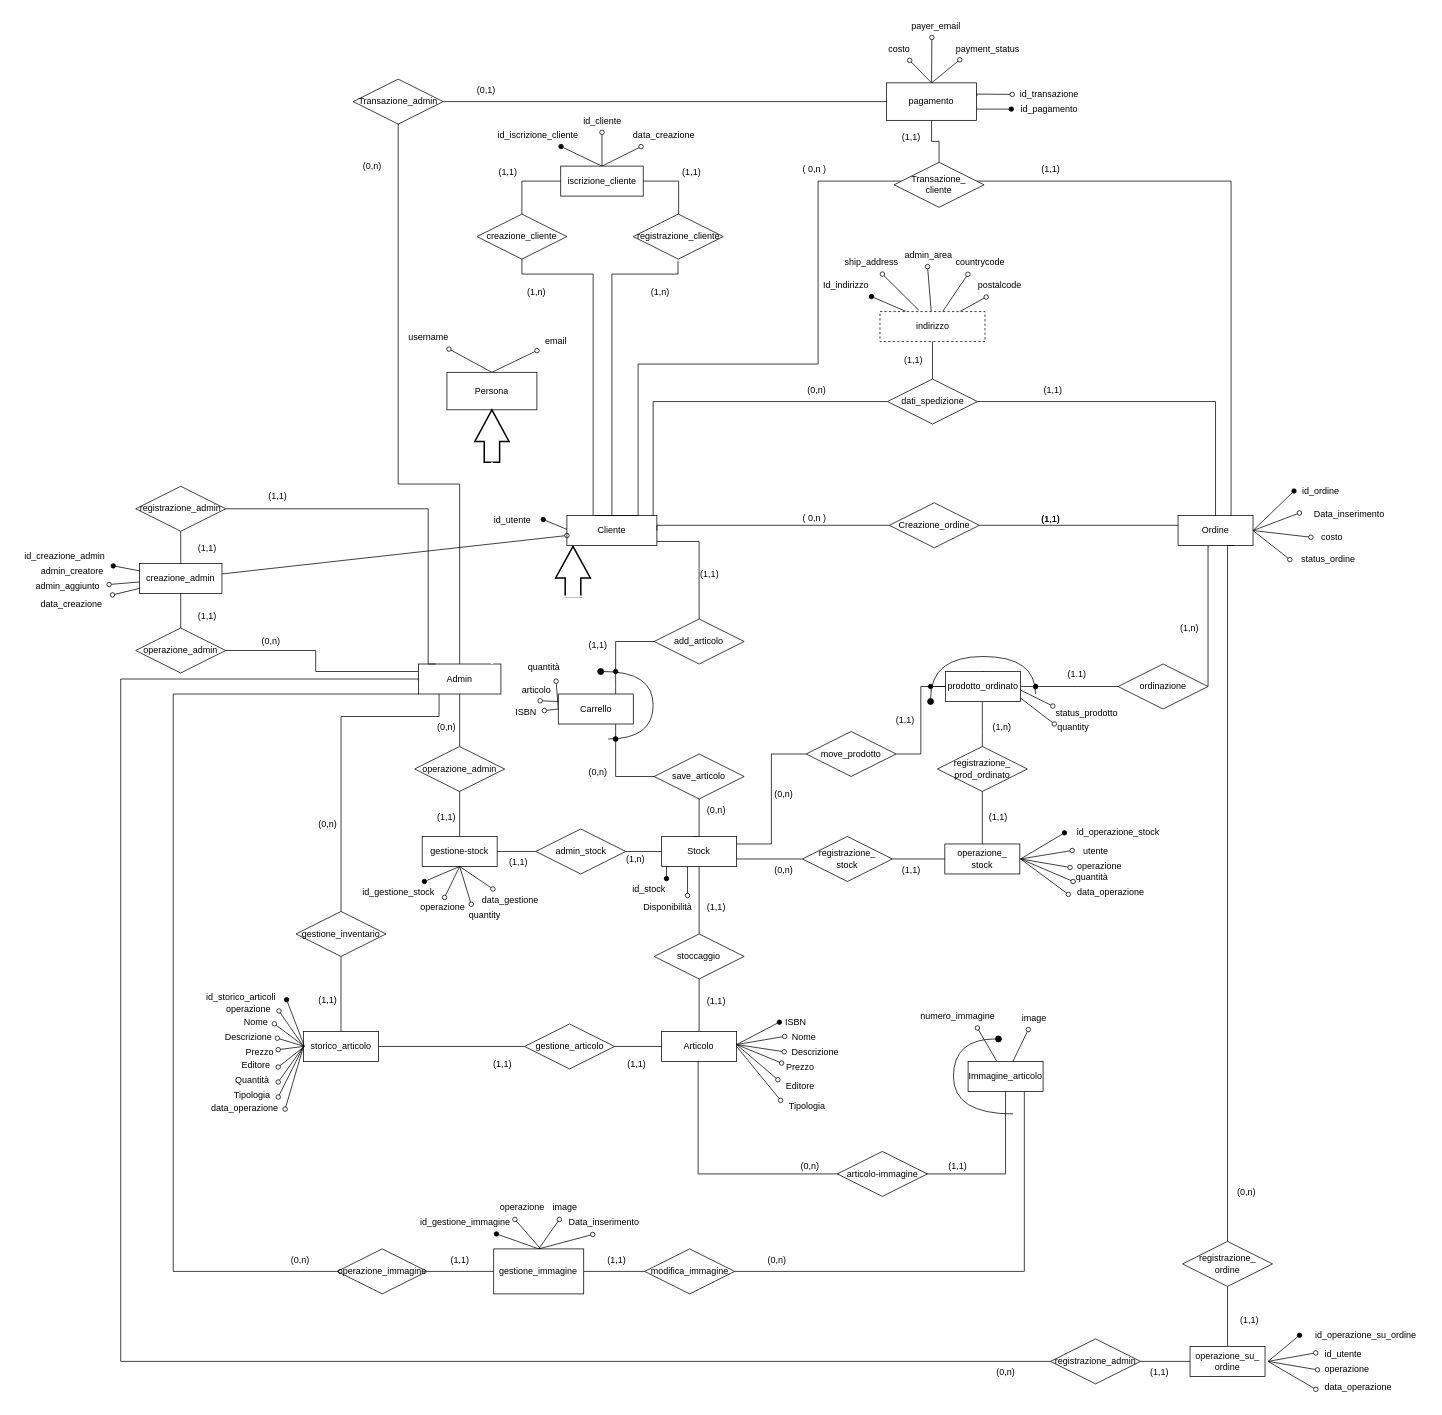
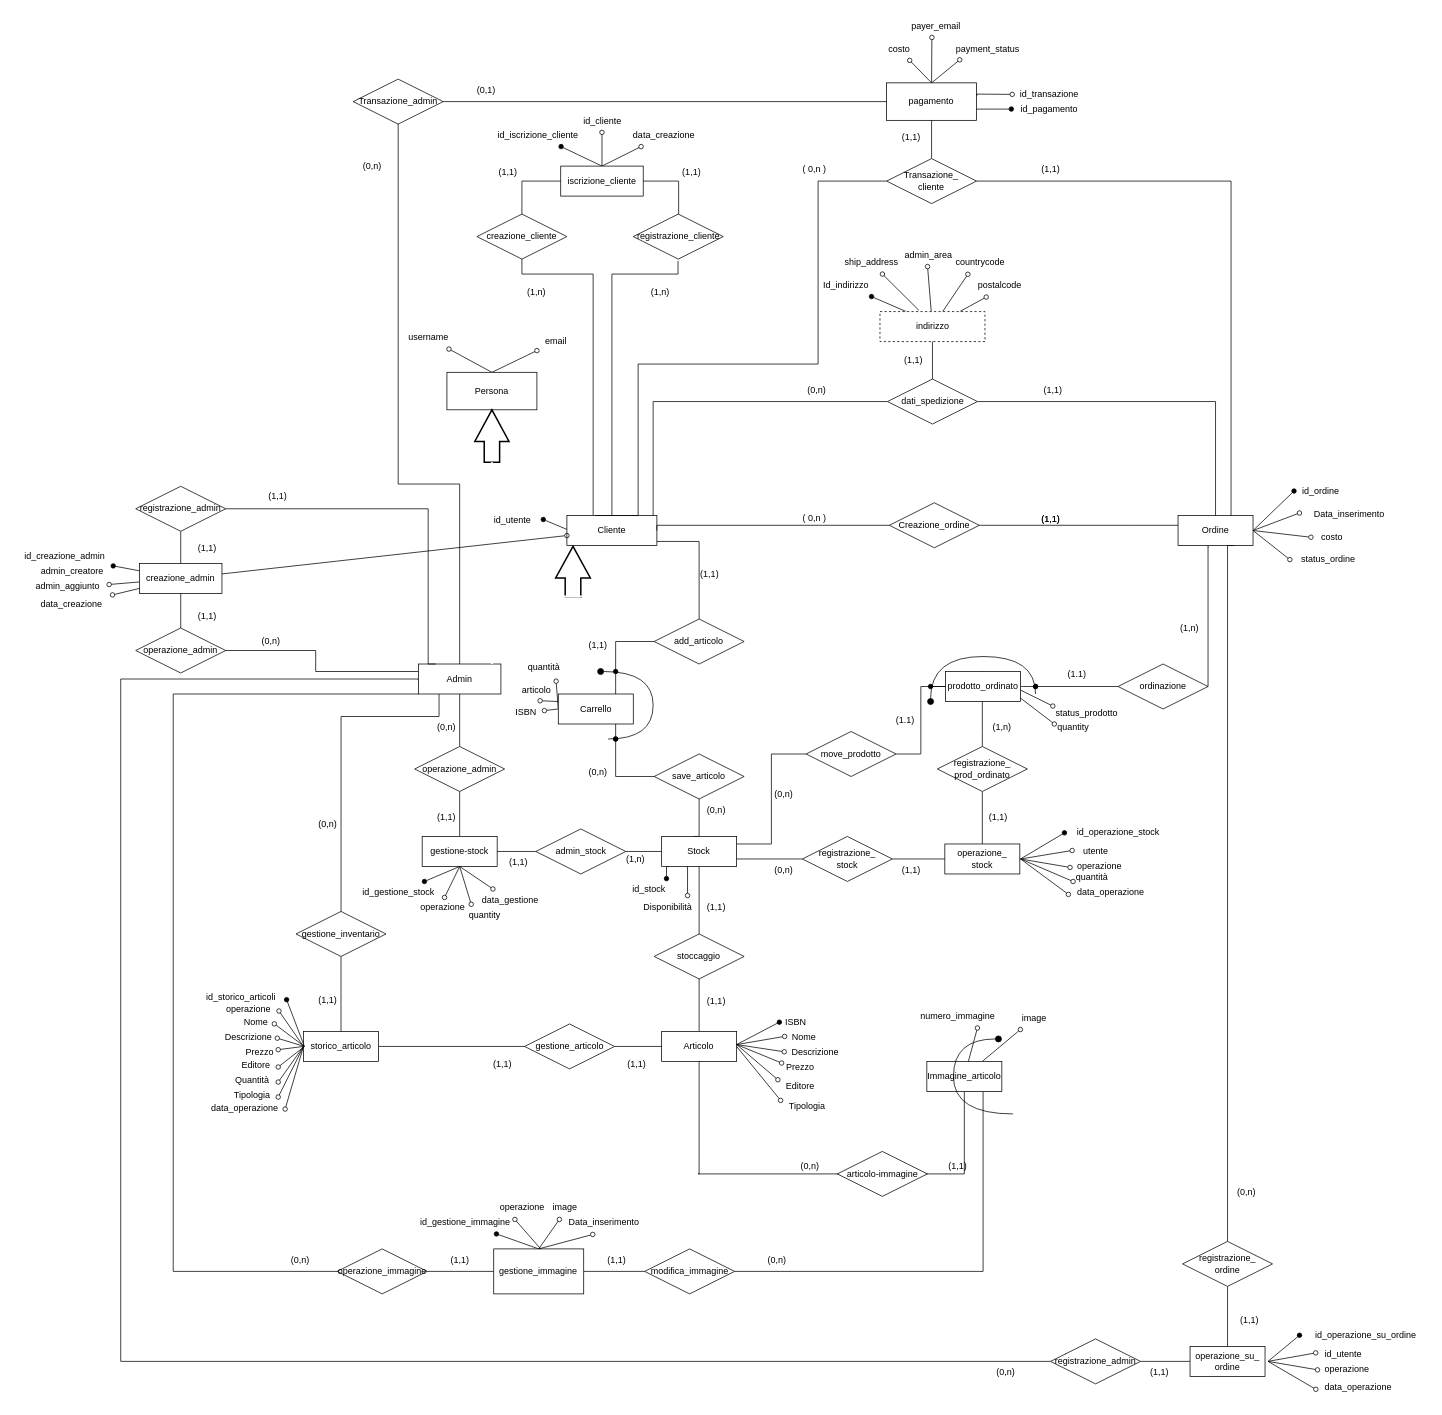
- <mxCell id="43" value="Transazione_&lt;br&gt;cliente" style="shape=rhombus;perimeter=rhombusPerimeter;whiteSpace=wrap;html=1;align=center;" parent="1" vertex="1"><mxGeometry x="1191.33" y="216" width="120" height="60" as="geometry" /></mxCell>
+ <mxCell id="43" value="Transazione_&lt;br&gt;cliente" style="shape=rhombus;perimeter=rhombusPerimeter;whiteSpace=wrap;html=1;align=center;" parent="1" vertex="1"><mxGeometry x="1181.33" y="211" width="120" height="60" as="geometry" /></mxCell>
- <mxCell id="250" value="Immagine_articolo" style="whiteSpace=wrap;html=1;align=center;" vertex="1" parent="1"><mxGeometry x="1290.01" y="1415" width="100" height="40" as="geometry" /></mxCell>
+ <mxCell id="250" value="Immagine_articolo" style="whiteSpace=wrap;html=1;align=center;" vertex="1" parent="1"><mxGeometry x="1235.01" y="1415" width="100" height="40" as="geometry" /></mxCell>
